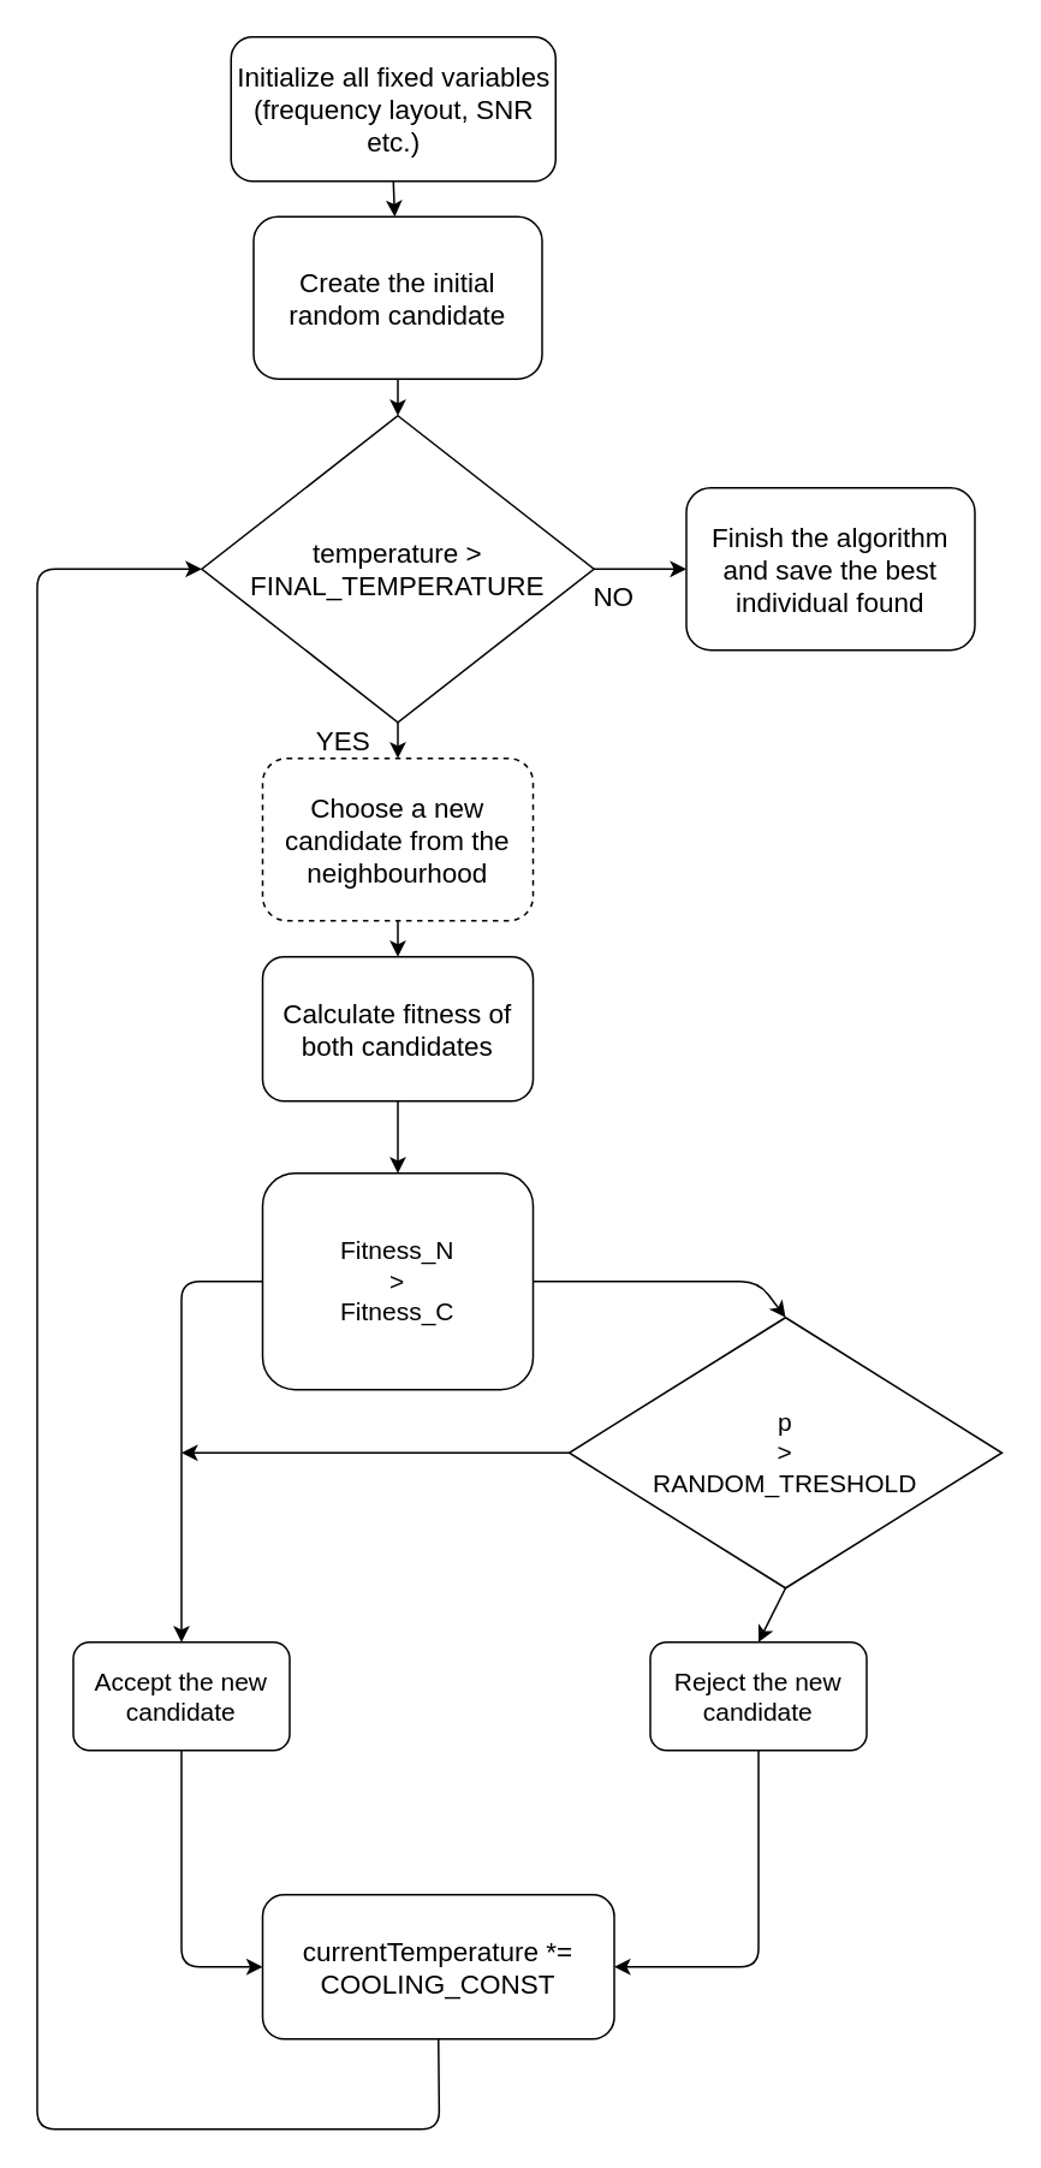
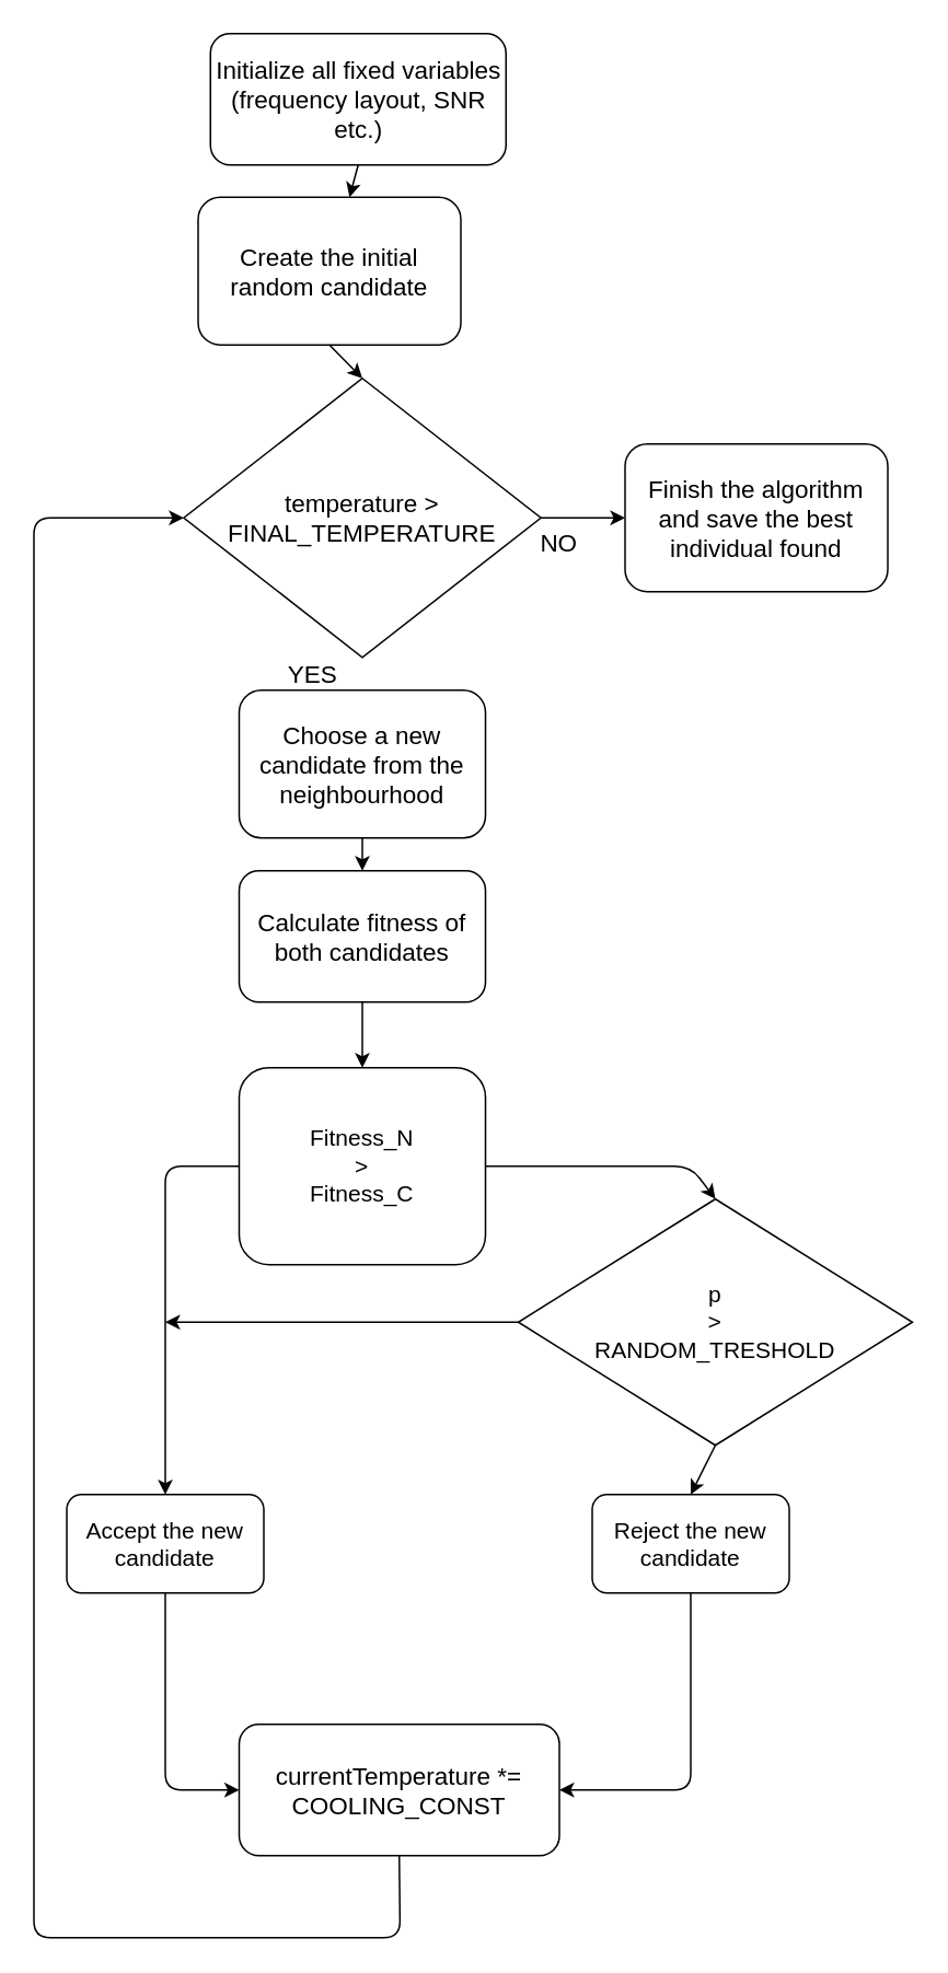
- <mxCell id="3" value="Create the initial random candidate" style="rounded=1;whiteSpace=wrap;html=1;fontSize=15;" vertex="1" parent="1"><mxGeometry x="140" y="119.65" width="160" height="90" as="geometry" /></mxCell>
+ <mxCell id="3" value="Create the initial random candidate" style="rounded=1;whiteSpace=wrap;html=1;fontSize=15;" vertex="1" parent="1"><mxGeometry x="120" y="119.65" width="160" height="90" as="geometry" /></mxCell>
- <mxCell id="10" value="" style="endArrow=classic;html=1;exitX=0.5;exitY=1;exitDx=0;exitDy=0;fontSize=15;" edge="1" parent="1" source="5" target="4"><mxGeometry width="50" height="50" relative="1" as="geometry"><mxPoint x="130" y="890" as="sourcePoint" /><mxPoint x="180" y="840" as="targetPoint" /></mxGeometry></mxCell>
- <mxCell id="4" value="Choose a new candidate from the neighbourhood" style="rounded=1;whiteSpace=wrap;html=1;fontSize=15;dashed=1;" vertex="1" parent="1"><mxGeometry x="145" y="420" width="150" height="90" as="geometry" /></mxCell>
+ <mxCell id="4" value="Choose a new candidate from the neighbourhood" style="rounded=1;whiteSpace=wrap;html=1;fontSize=15;" vertex="1" parent="1"><mxGeometry x="145" y="420" width="150" height="90" as="geometry" /></mxCell>
